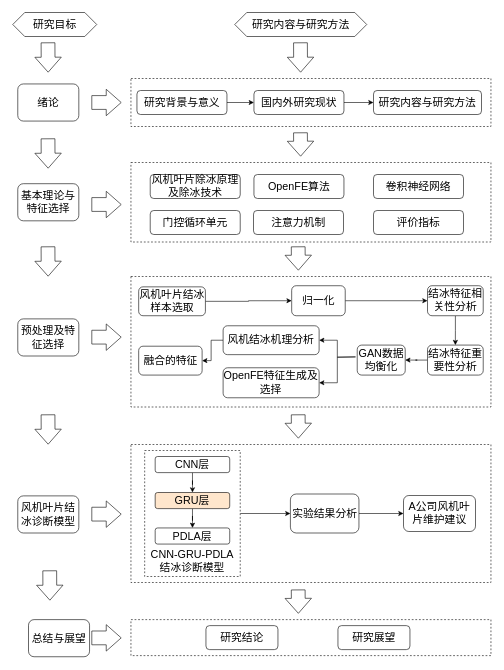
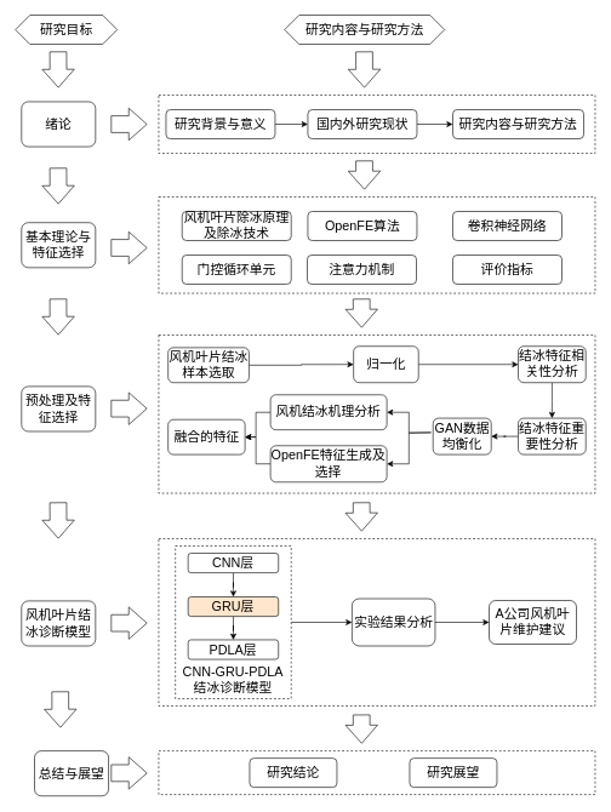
+ <mxCell id="22" style="edgeStyle=orthogonalEdgeStyle;rounded=0;orthogonalLoop=1;jettySize=auto;html=1;entryX=1;entryY=0.5;entryDx=0;entryDy=0;" parent="1" source="23" target="47" edge="1"><mxGeometry relative="1" as="geometry" /></mxCell>
